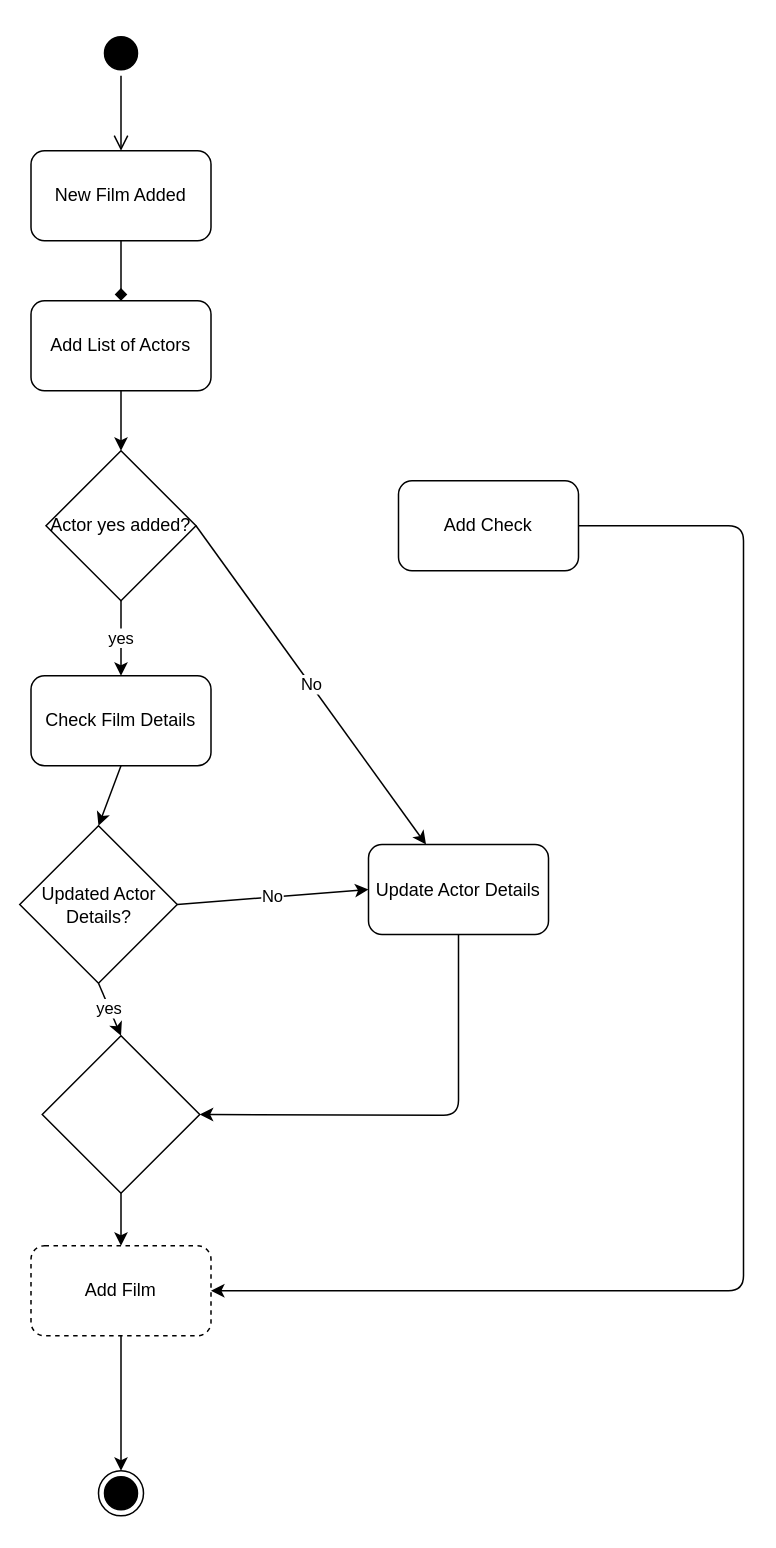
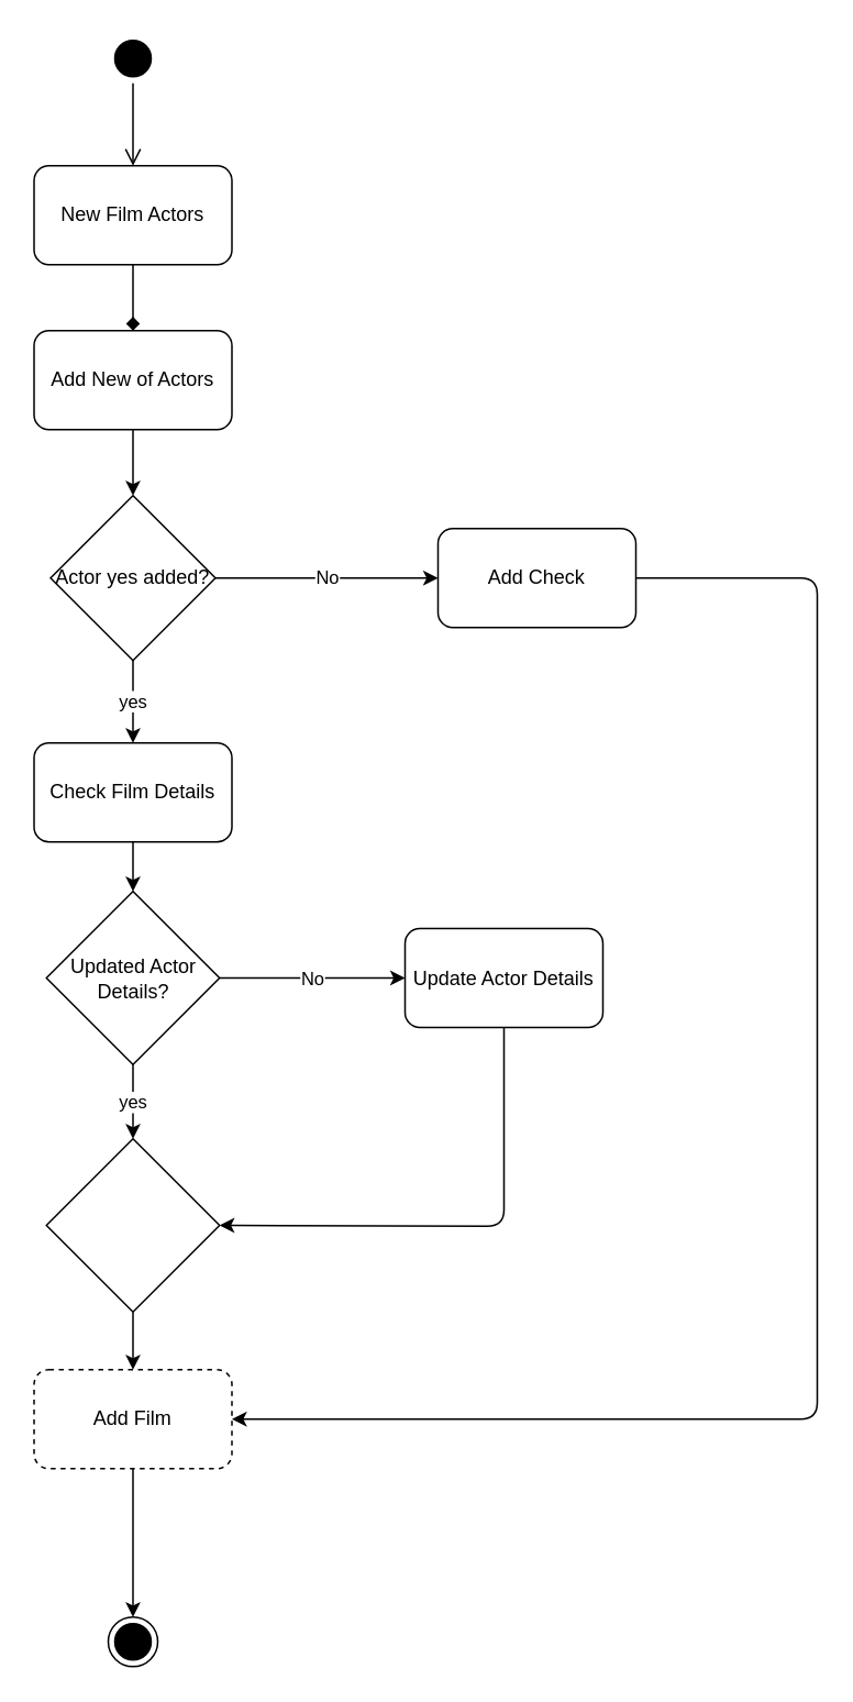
- <mxCell id="5" value="New Film Added" style="rounded=1;whiteSpace=wrap;html=1;strokeColor=#000000;" parent="1" vertex="1"><mxGeometry x="20" y="100" width="120" height="60" as="geometry" /></mxCell>
+ <mxCell id="5" value="New Film Actors" style="rounded=1;whiteSpace=wrap;html=1;strokeColor=#000000;" parent="1" vertex="1"><mxGeometry x="20" y="100" width="120" height="60" as="geometry" /></mxCell>
- <mxCell id="6" value="Add List of Actors" style="rounded=1;whiteSpace=wrap;html=1;strokeColor=#000000;" parent="1" vertex="1"><mxGeometry x="20" y="200" width="120" height="60" as="geometry" /></mxCell>
+ <mxCell id="6" value="Add New of Actors" style="rounded=1;whiteSpace=wrap;html=1;strokeColor=#000000;" parent="1" vertex="1"><mxGeometry x="20" y="200" width="120" height="60" as="geometry" /></mxCell>
- <mxCell id="10" value="No" style="endArrow=classic;html=1;strokeColor=#000000;exitX=1;exitY=0.5;exitDx=0;exitDy=0;" parent="1" source="7" target="14" edge="1"><mxGeometry width="50" height="50" relative="1" as="geometry"><mxPoint x="155" y="470" as="sourcePoint" /><mxPoint x="205" y="420" as="targetPoint" /></mxGeometry></mxCell>
+ <mxCell id="10" value="No" style="endArrow=classic;html=1;strokeColor=#000000;exitX=1;exitY=0.5;exitDx=0;exitDy=0;entryX=0;entryY=0.5;entryDx=0;entryDy=0;" parent="1" source="7" target="9" edge="1"><mxGeometry width="50" height="50" relative="1" as="geometry"><mxPoint x="155" y="470" as="sourcePoint" /><mxPoint x="205" y="420" as="targetPoint" /></mxGeometry></mxCell>
- <mxCell id="13" value="Updated Actor Details?" style="rhombus;whiteSpace=wrap;html=1;strokeColor=#000000;" parent="1" vertex="1"><mxGeometry x="12.5" y="550" width="105" height="105" as="geometry" /></mxCell>
+ <mxCell id="13" value="Updated Actor Details?" style="rhombus;whiteSpace=wrap;html=1;strokeColor=#000000;" parent="1" vertex="1"><mxGeometry x="27.5" y="540" width="105" height="105" as="geometry" /></mxCell>
